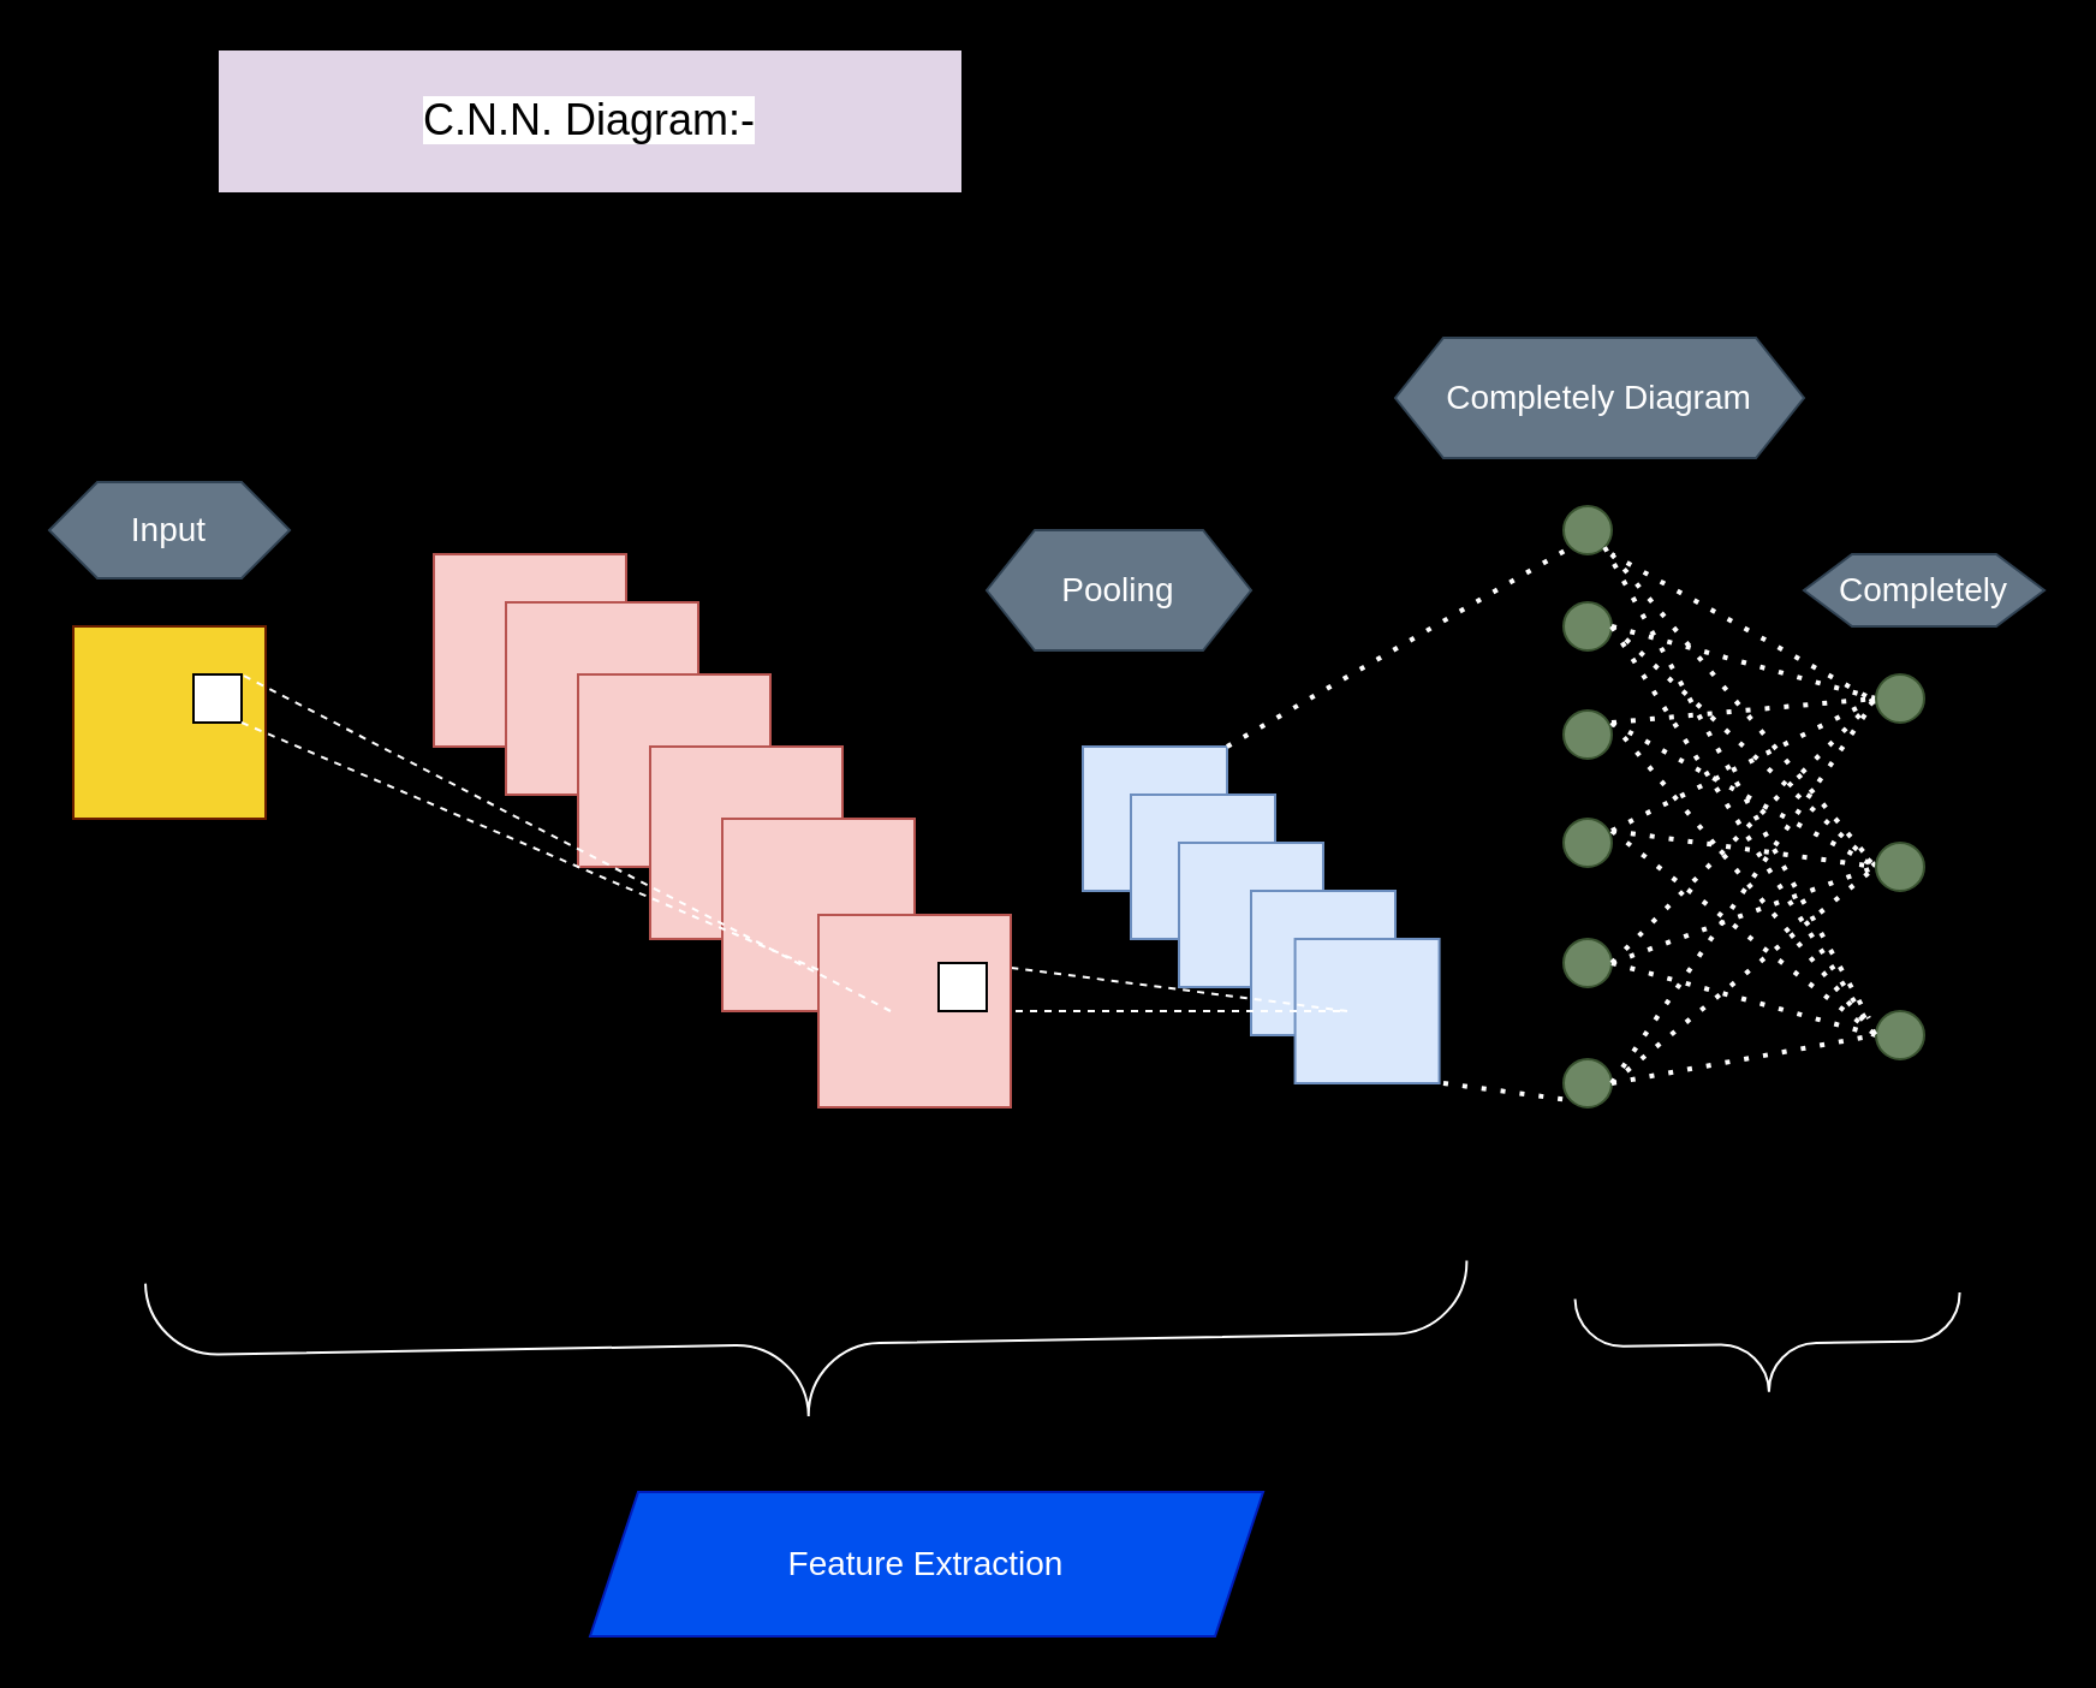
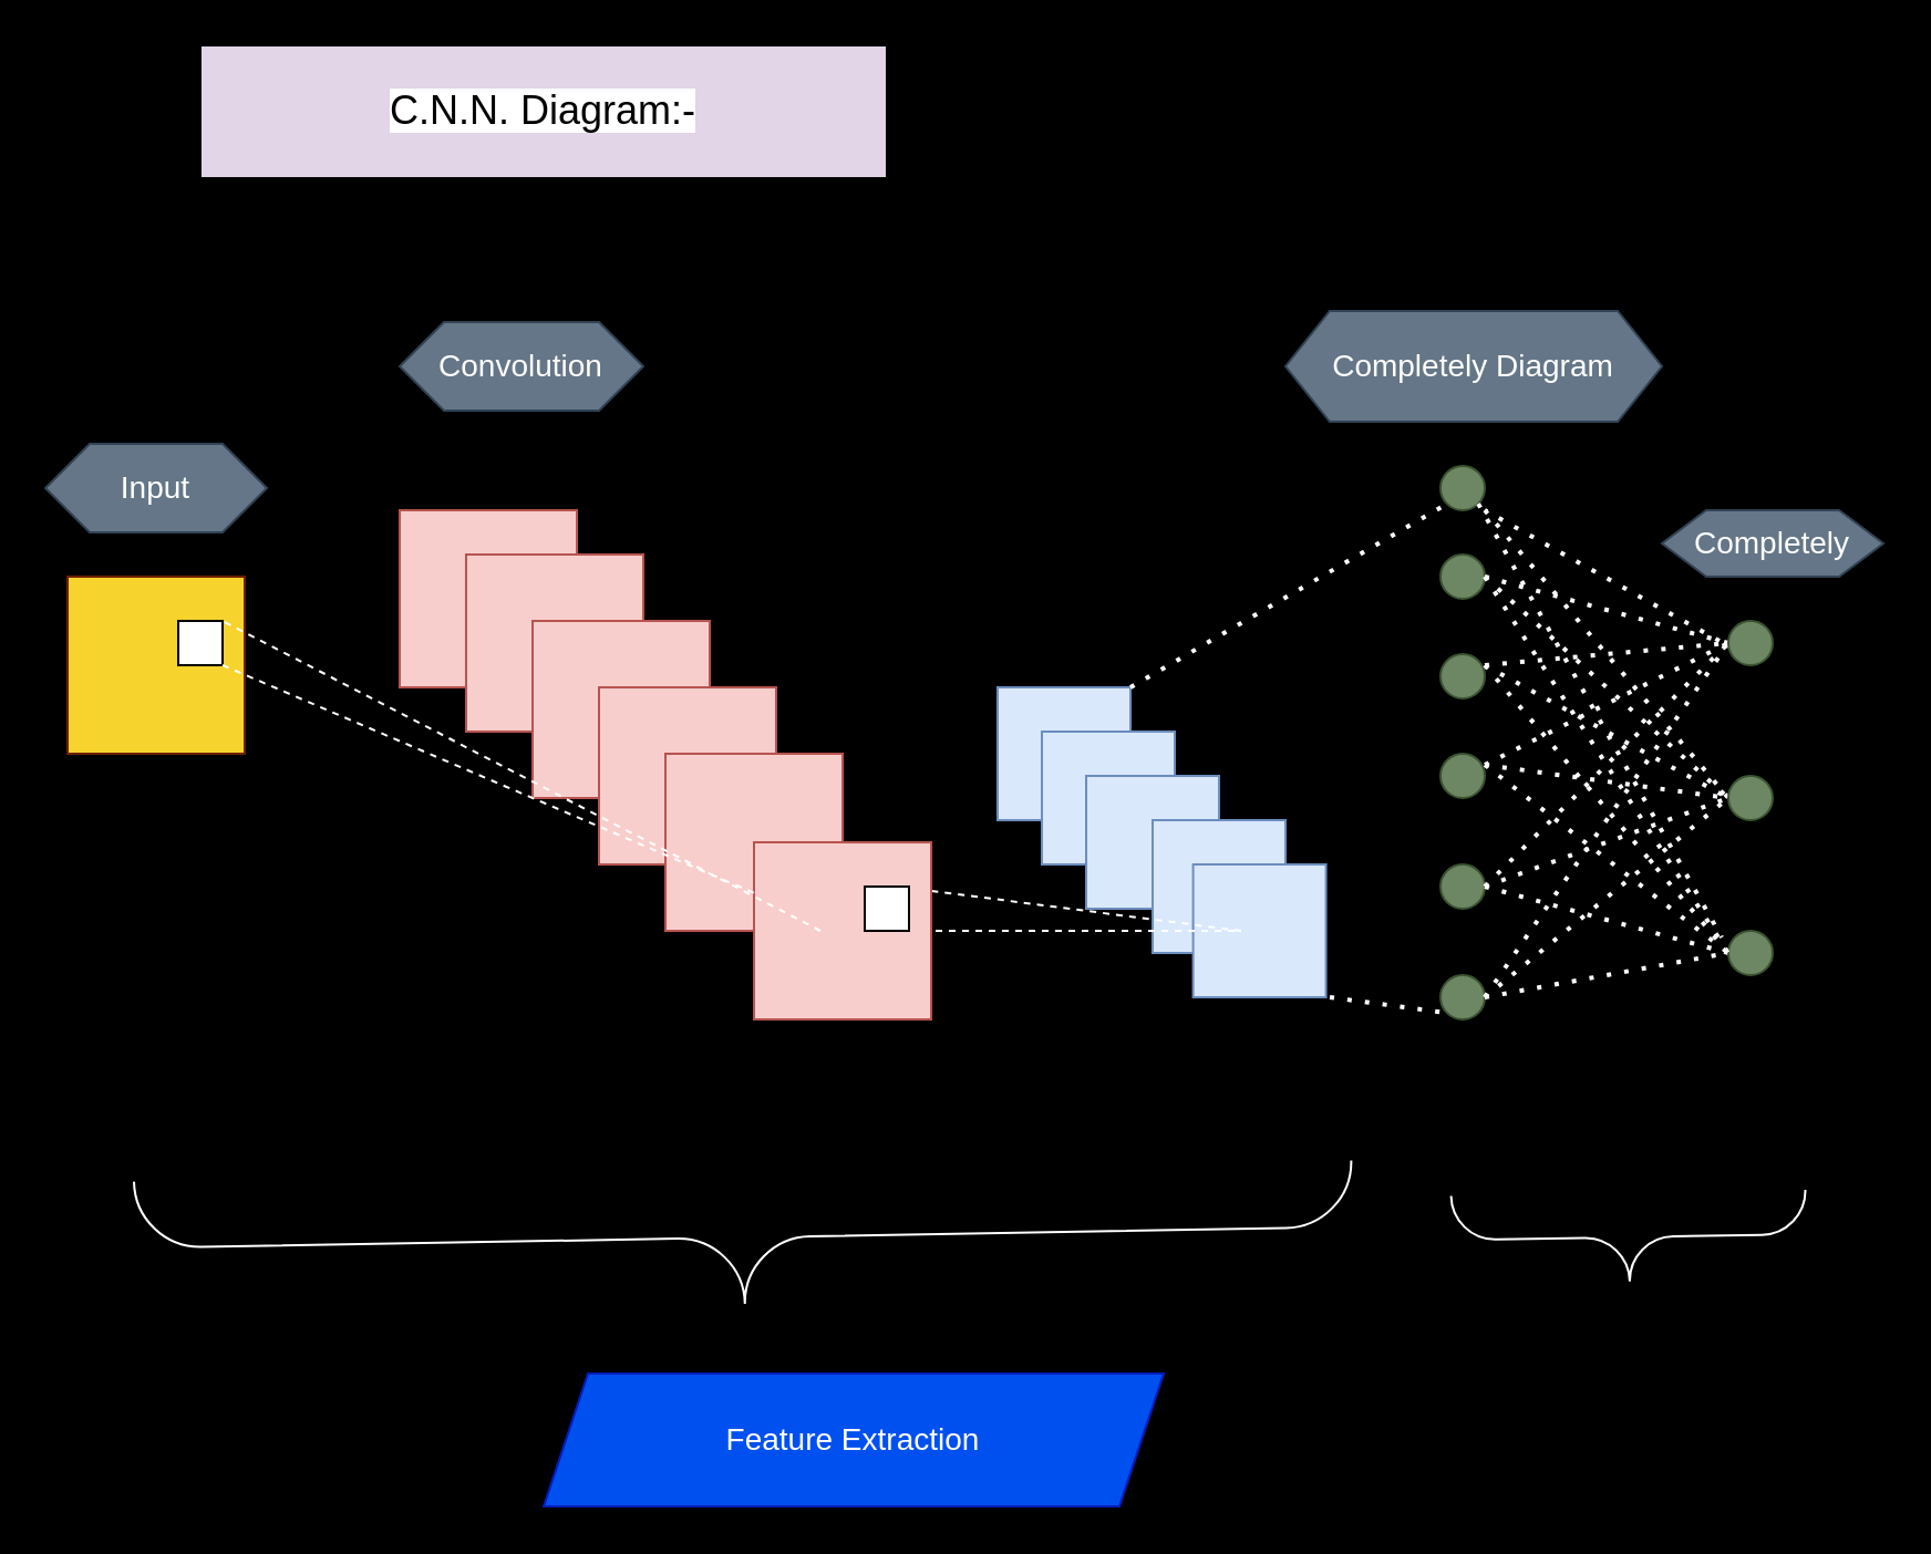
+ <mxCell id="43" value="&lt;font style=&quot;font-size: 14px;&quot;&gt;Convolution&lt;/font&gt;" style="shape=hexagon;perimeter=hexagonPerimeter2;whiteSpace=wrap;html=1;fixedSize=1;fillColor=#647687;fontColor=#ffffff;strokeColor=#314354;" parent="1" vertex="1"><mxGeometry x="180" y="145" width="110" height="40" as="geometry" /></mxCell>
- <mxCell id="44" value="&lt;font style=&quot;font-size: 14px;&quot;&gt;Pooling&lt;/font&gt;" style="shape=hexagon;perimeter=hexagonPerimeter2;whiteSpace=wrap;html=1;fixedSize=1;fillColor=#647687;fontColor=#ffffff;strokeColor=#314354;" parent="1" vertex="1"><mxGeometry x="410" y="220" width="110" height="50" as="geometry" /></mxCell>
